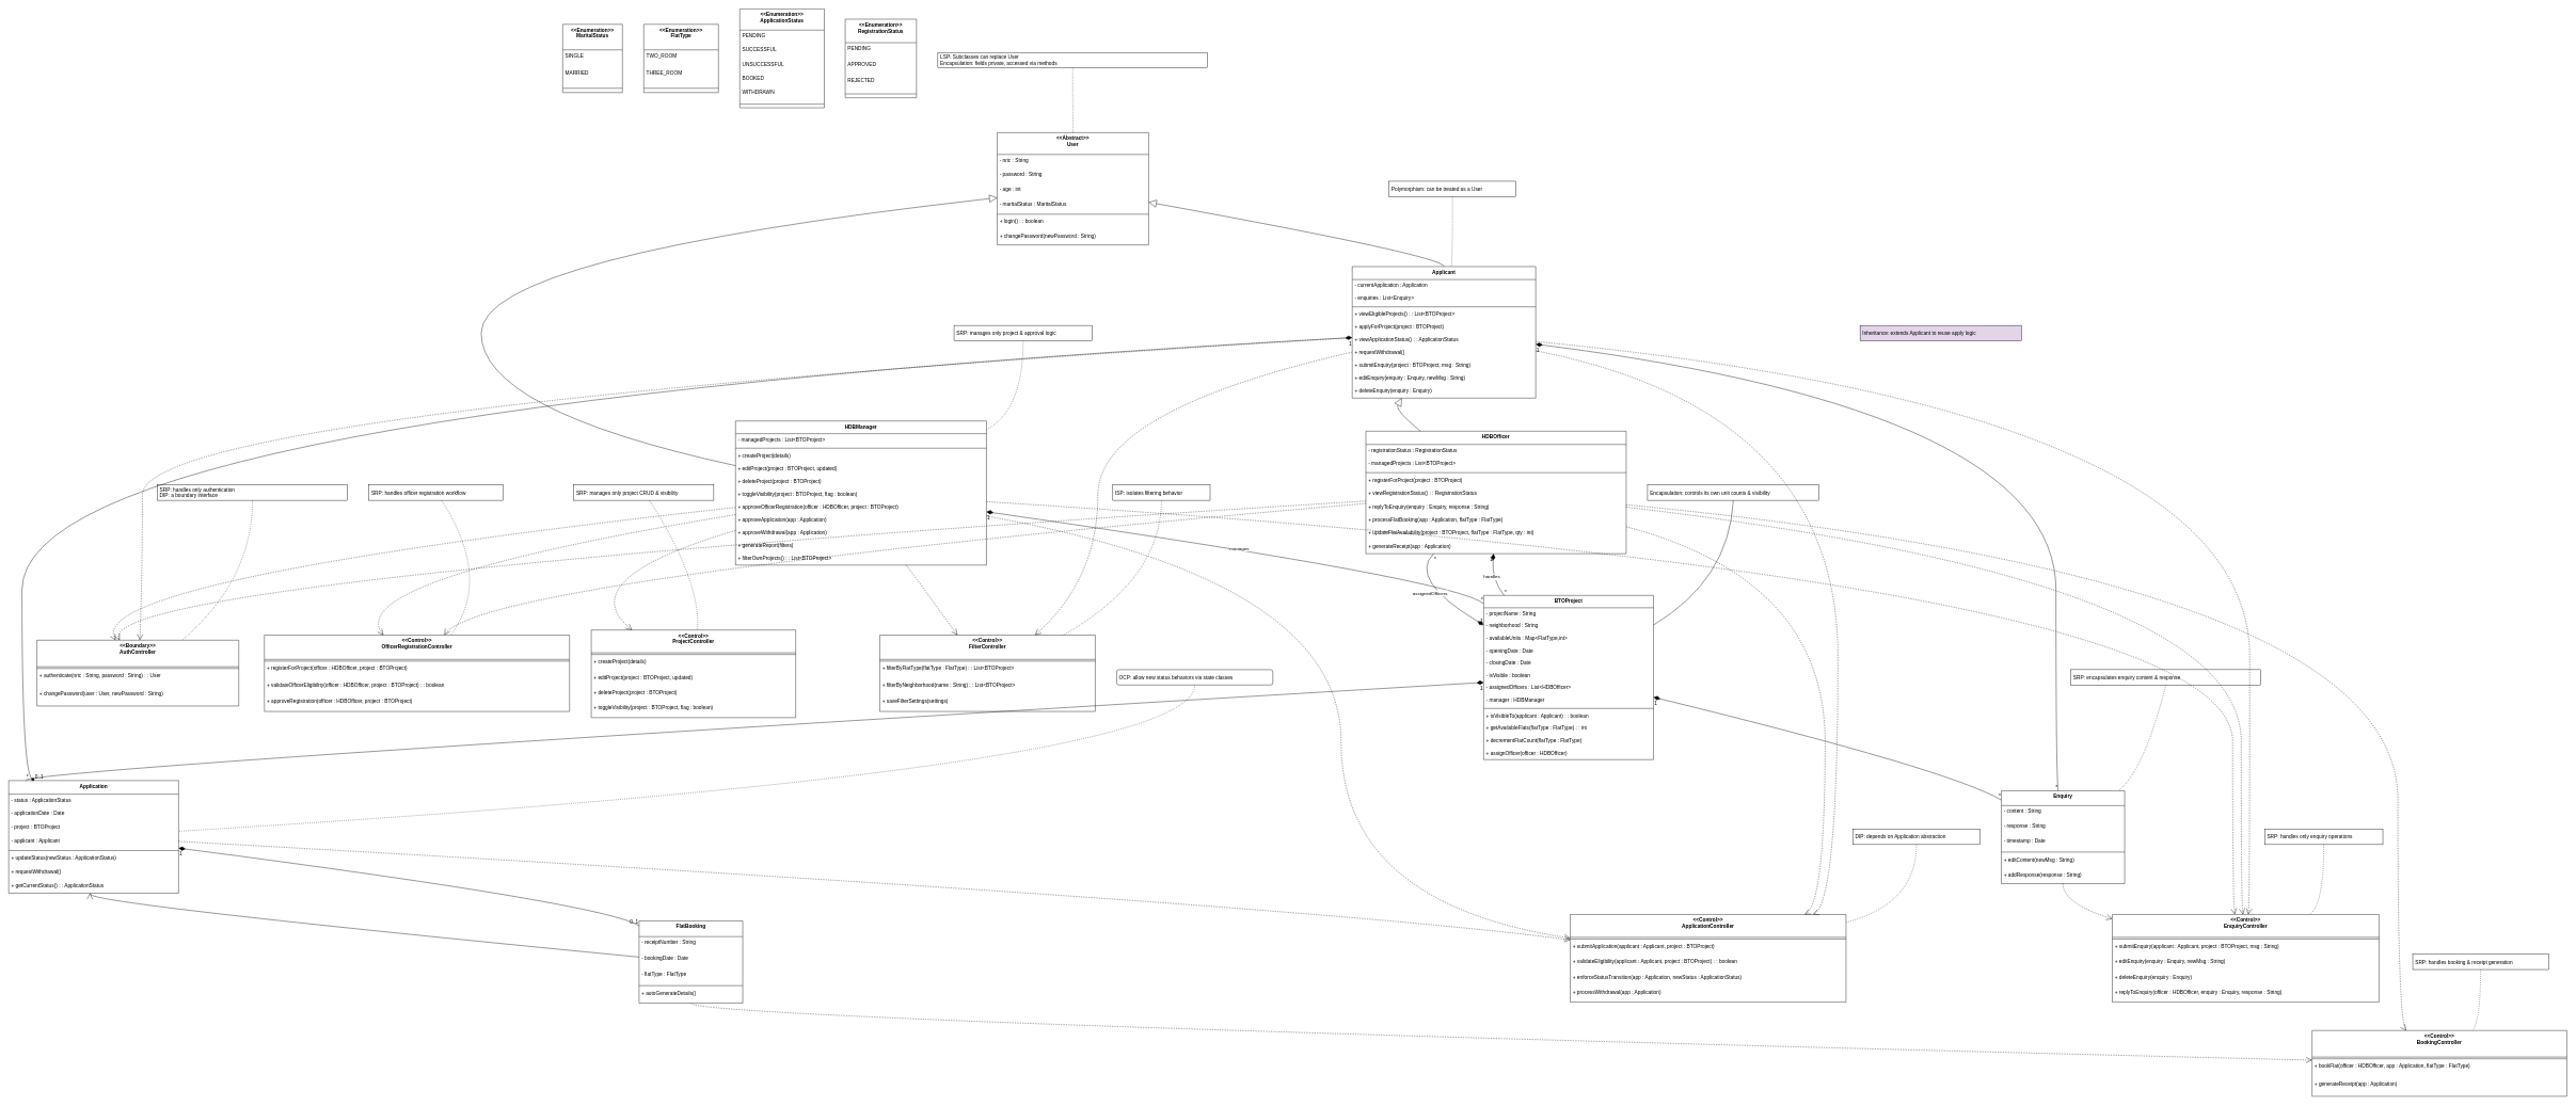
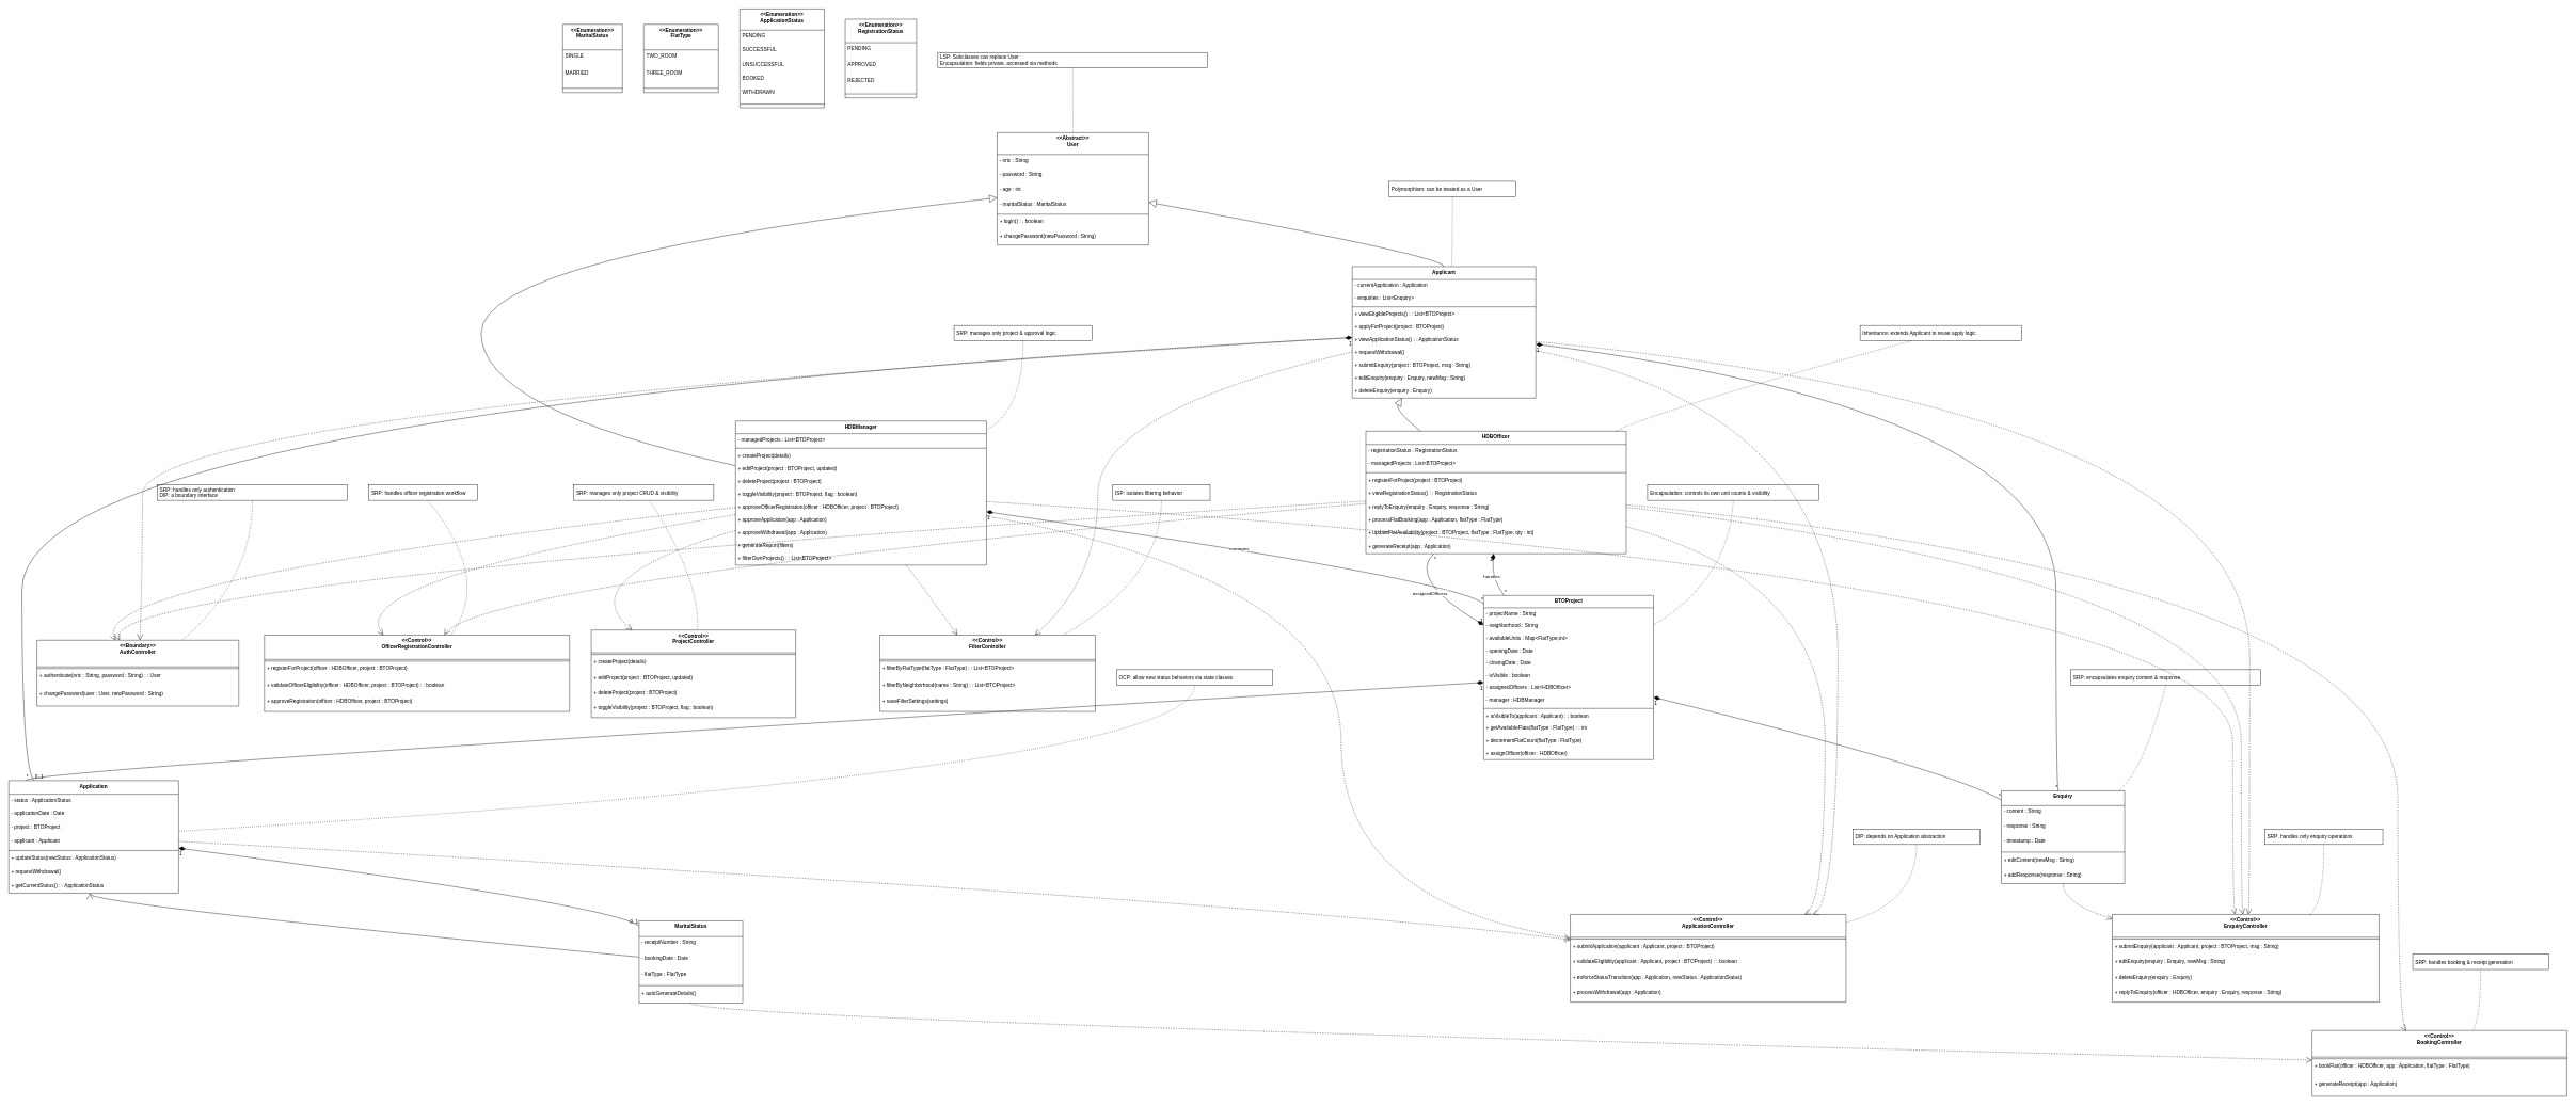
- <mxCell id="137" value="Inheritance: extends Applicant to reuse apply logic" style="align=left;spacingLeft=4;fillColor=#e1d5e7;" vertex="1" parent="1"><mxGeometry x="4358" y="762" width="378" height="36" as="geometry" /></mxCell>
+ <mxCell id="137" value="Inheritance: extends Applicant to reuse apply logic" style="align=left;spacingLeft=4;" vertex="1" parent="1"><mxGeometry x="4358" y="762" width="378" height="36" as="geometry" /></mxCell>
+ <mxCell id="151" value="" style="curved=1;dashed=1;dashPattern=2 3;startArrow=none;endArrow=none;exitX=0.32;exitY=1;entryX=0.96;entryY=0;rounded=0;" edge="1" parent="1" source="137" target="41"><mxGeometry relative="1" as="geometry"><Array as="points"><mxPoint x="3881" y="961" /></Array></mxGeometry></mxCell>
- <mxCell id="144" value="SRP: handles officer registration workflow" style="align=left;spacingLeft=4;" vertex="1" parent="1"><mxGeometry x="864" y="1136" width="315" height="36" as="geometry" /></mxCell>
+ <mxCell id="144" value="SRP: handles officer registration workflow" style="align=left;spacingLeft=4;" vertex="1" parent="1"><mxGeometry x="864" y="1136" width="255" height="36" as="geometry" /></mxCell>
- <mxCell id="153" value="" style="curved=1;dashed=0;dashPattern=2 3;startArrow=none;endArrow=none;exitX=0.5;exitY=1;entryX=1;entryY=0.18;rounded=0;" edge="1" parent="1" source="139" target="63"><mxGeometry relative="1" as="geometry"><Array as="points"><mxPoint x="4051" y="1358" /></Array></mxGeometry></mxCell>
+ <mxCell id="153" value="" style="curved=1;dashed=1;dashPattern=2 3;startArrow=none;endArrow=none;exitX=0.5;exitY=1;entryX=1;entryY=0.18;rounded=0;" edge="1" parent="1" source="139" target="63"><mxGeometry relative="1" as="geometry"><Array as="points"><mxPoint x="4051" y="1358" /></Array></mxGeometry></mxCell>
- <mxCell id="140" value="OCP: allow new status behaviors via state classes" style="align=left;spacingLeft=4;rounded=1;" vertex="1" parent="1"><mxGeometry x="2616" y="1569" width="366" height="36" as="geometry" /></mxCell>
+ <mxCell id="140" value="OCP: allow new status behaviors via state classes" style="align=left;spacingLeft=4;" vertex="1" parent="1"><mxGeometry x="2616" y="1569" width="366" height="36" as="geometry" /></mxCell>
- <mxCell id="166" value="" style="curved=1;startArrow=diamondThin;startSize=14;startFill=1;endArrow=diamond;exitX=0;exitY=0.54;entryX=0.15;entryY=0;rounded=0;" edge="1" parent="1" source="30" target="77"><mxGeometry relative="1" as="geometry"><Array as="points"><mxPoint x="51" y="961" /><mxPoint x="51" y="1804" /></Array></mxGeometry></mxCell>
+ <mxCell id="166" value="" style="curved=1;startArrow=diamondThin;startSize=14;startFill=1;endArrow=none;exitX=0;exitY=0.54;entryX=0.15;entryY=0;rounded=0;" edge="1" parent="1" source="30" target="77"><mxGeometry relative="1" as="geometry"><Array as="points"><mxPoint x="51" y="961" /><mxPoint x="51" y="1804" /></Array></mxGeometry></mxCell>
- <mxCell id="86" value="FlatBooking" style="swimlane;fontStyle=1;align=center;verticalAlign=top;childLayout=stackLayout;horizontal=1;startSize=36.8;horizontalStack=0;resizeParent=1;resizeParentMax=0;resizeLast=0;collapsible=0;marginBottom=0;" vertex="1" parent="1"><mxGeometry x="1497" y="2158" width="243" height="192.8" as="geometry" /></mxCell>
+ <mxCell id="86" value="MaritalStatus" style="swimlane;fontStyle=1;align=center;verticalAlign=top;childLayout=stackLayout;horizontal=1;startSize=36.8;horizontalStack=0;resizeParent=1;resizeParentMax=0;resizeLast=0;collapsible=0;marginBottom=0;" vertex="1" parent="1"><mxGeometry x="1497" y="2158" width="243" height="192.8" as="geometry" /></mxCell>
